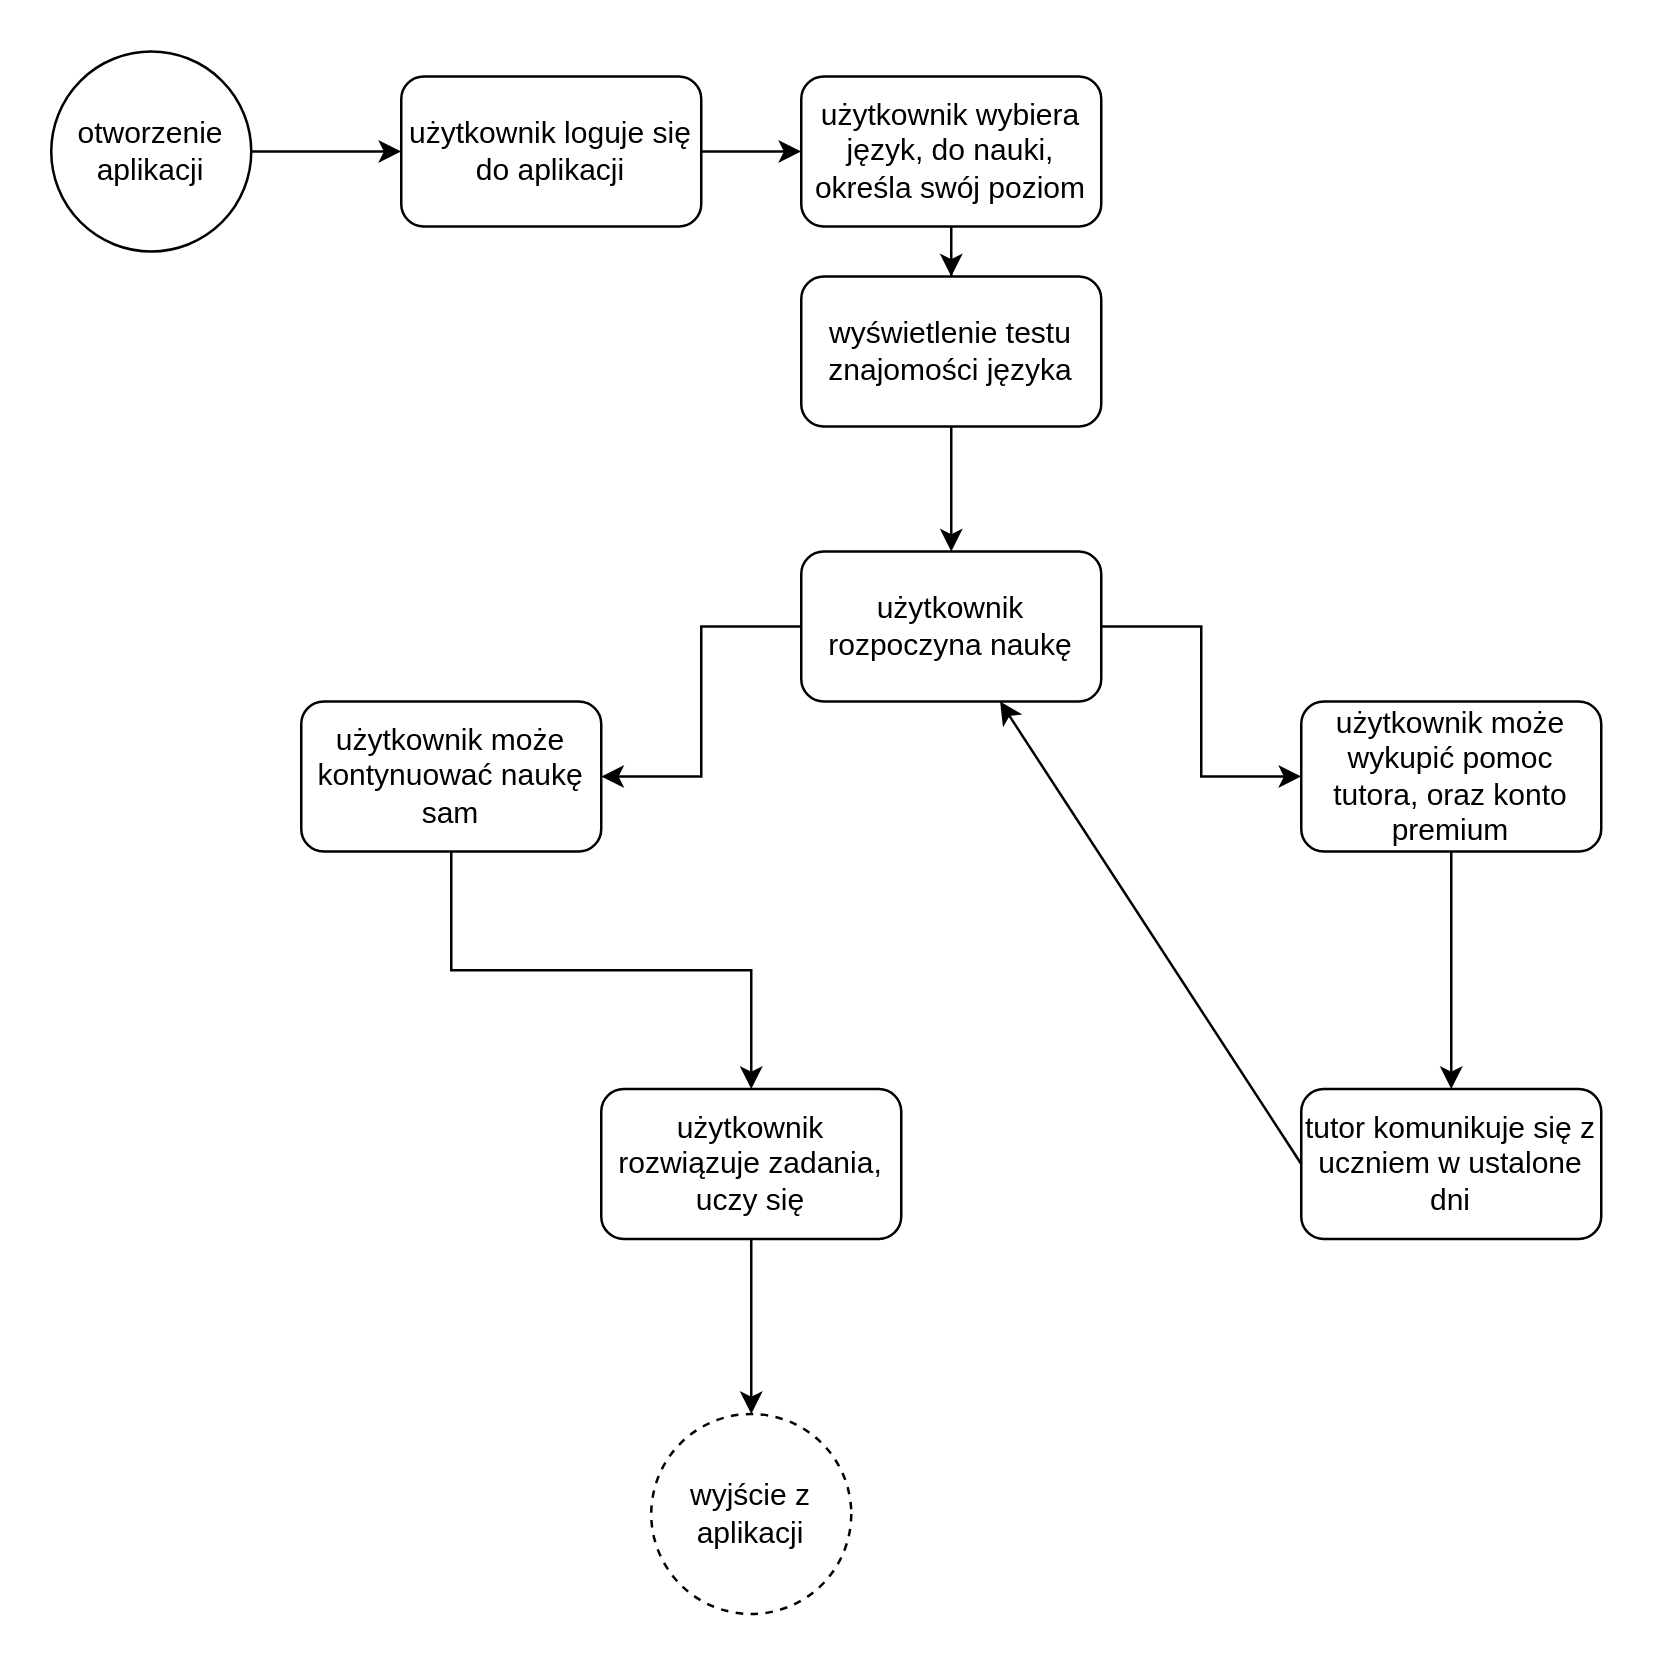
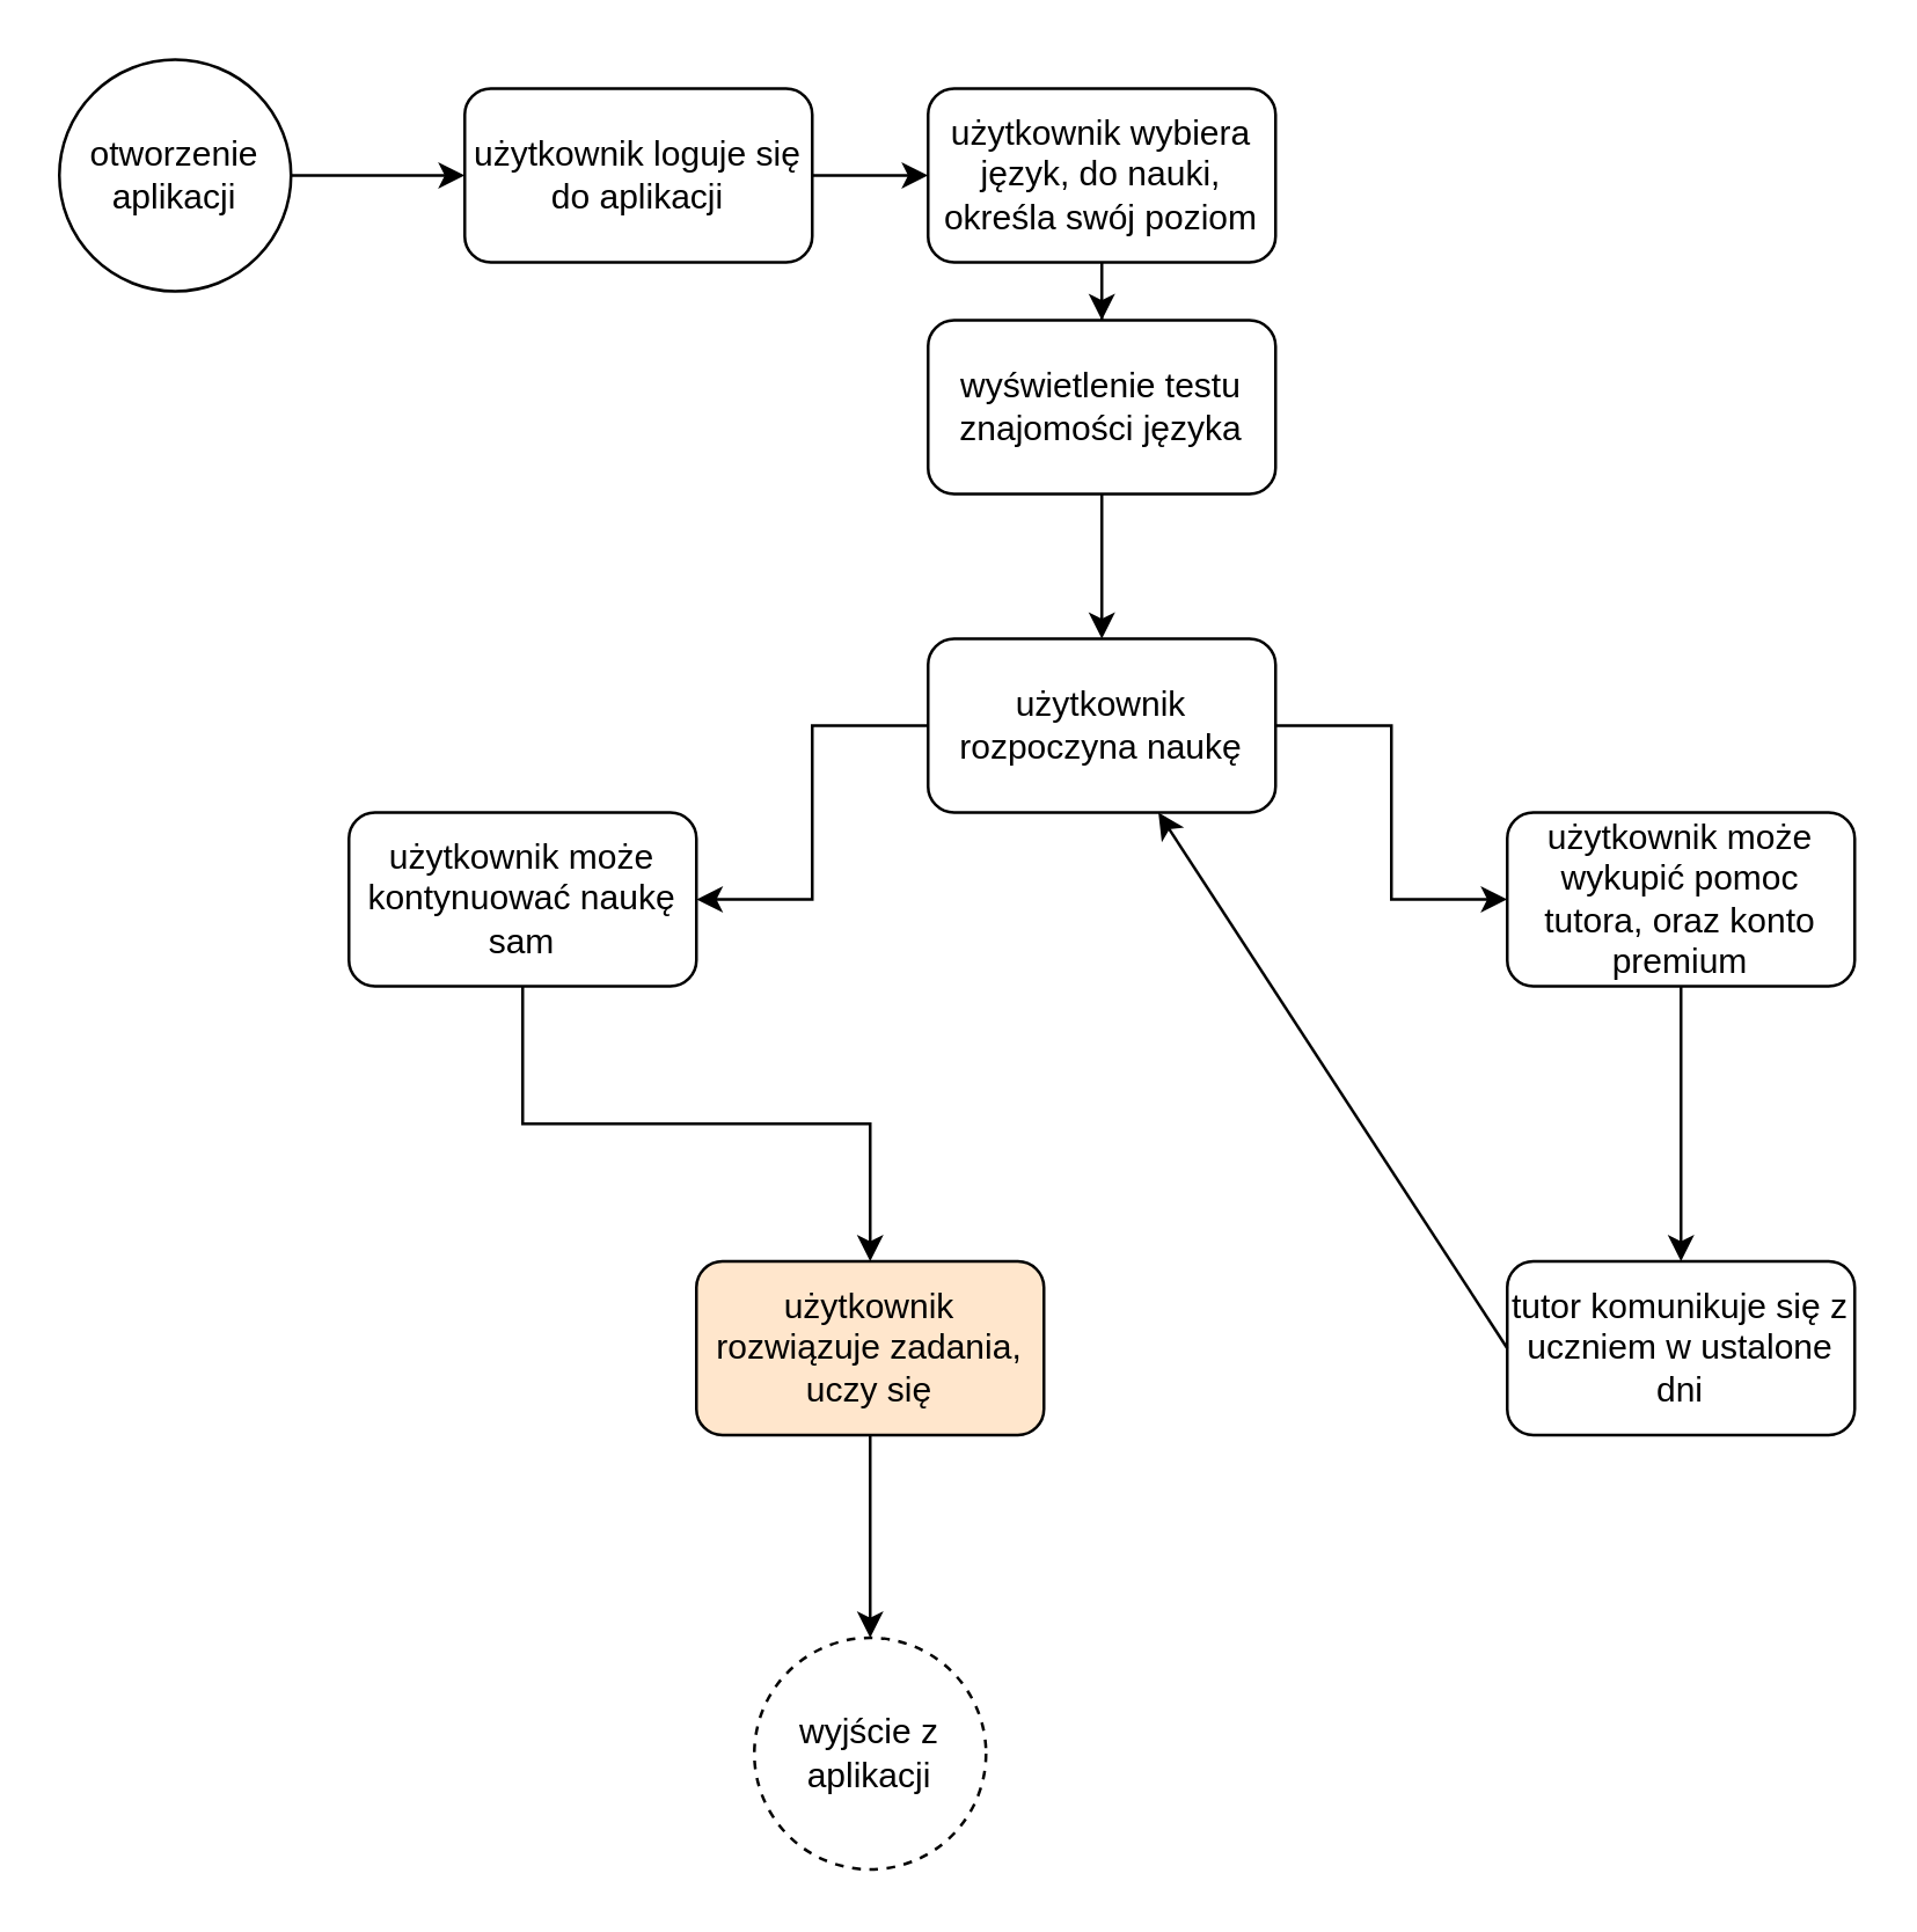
- <mxCell id="19" value="użytkownik rozwiązuje zadania, uczy się" style="whiteSpace=wrap;html=1;rounded=1;" vertex="1" parent="1"><mxGeometry x="240" y="435" width="120" height="60" as="geometry" /></mxCell>
+ <mxCell id="19" value="użytkownik rozwiązuje zadania, uczy się" style="whiteSpace=wrap;html=1;rounded=1;fillColor=#ffe6cc;" vertex="1" parent="1"><mxGeometry x="240" y="435" width="120" height="60" as="geometry" /></mxCell>
